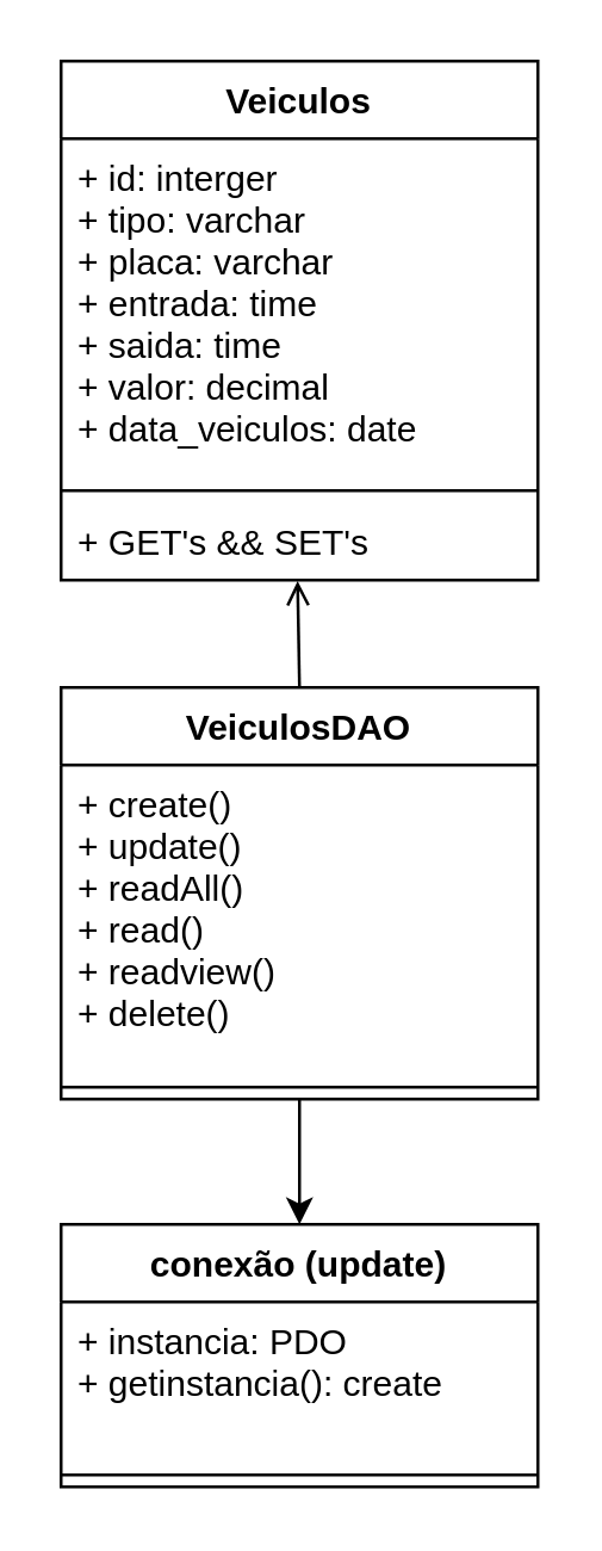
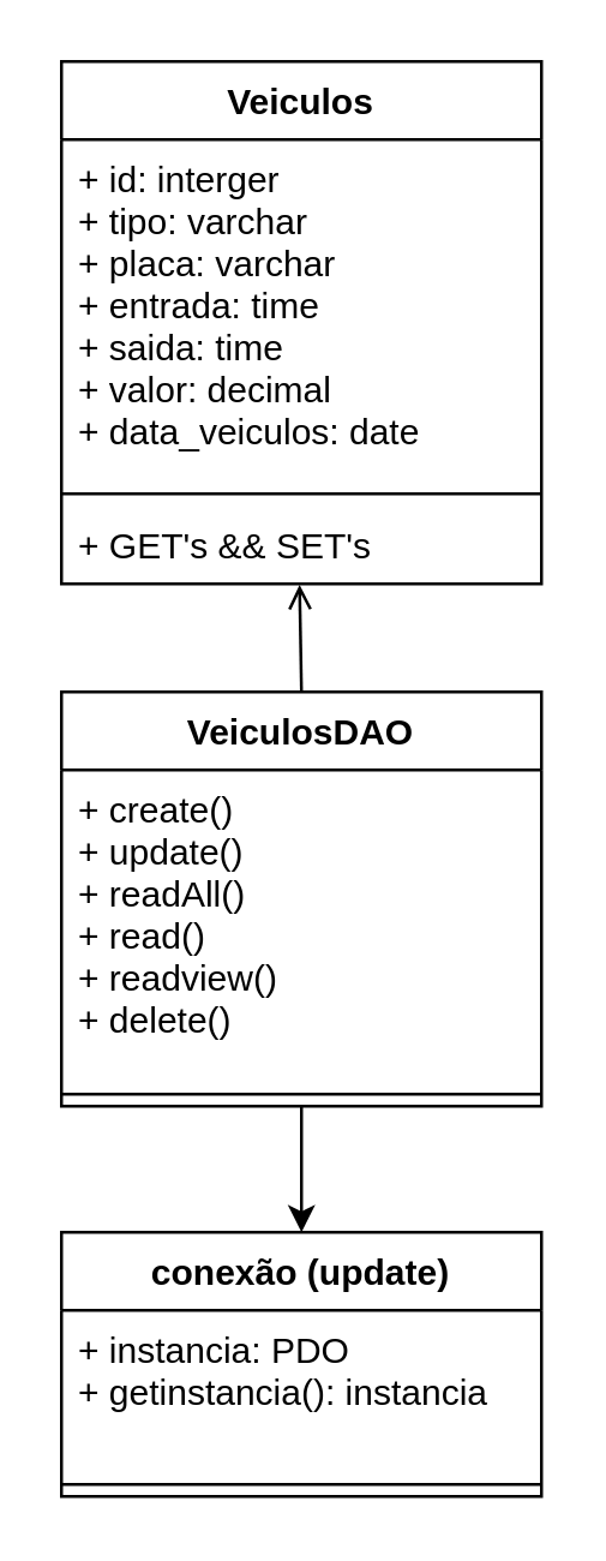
- <mxCell id="12" value="+ instancia: PDO&#10;+ getinstancia(): create&#10;" style="text;strokeColor=none;fillColor=none;align=left;verticalAlign=top;spacingLeft=4;spacingRight=4;overflow=hidden;rotatable=0;points=[[0,0.5],[1,0.5]];portConstraint=eastwest;" vertex="1" parent="11"><mxGeometry y="26" width="160" height="54" as="geometry" /></mxCell>
+ <mxCell id="12" value="+ instancia: PDO&#10;+ getinstancia(): instancia&#10;" style="text;strokeColor=none;fillColor=none;align=left;verticalAlign=top;spacingLeft=4;spacingRight=4;overflow=hidden;rotatable=0;points=[[0,0.5],[1,0.5]];portConstraint=eastwest;" vertex="1" parent="11"><mxGeometry y="26" width="160" height="54" as="geometry" /></mxCell>
